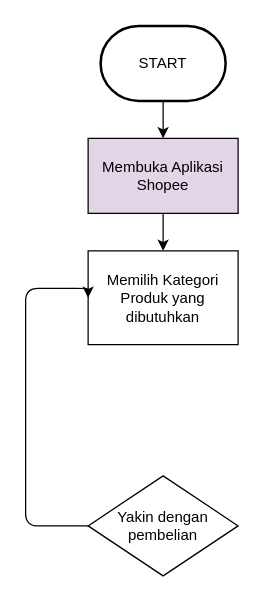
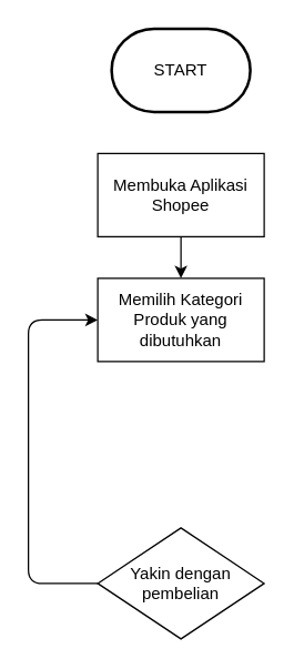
- <mxCell id="2" style="edgeStyle=none;html=1;exitX=0.5;exitY=1;exitDx=0;exitDy=0;exitPerimeter=0;" edge="1" parent="1" source="3" target="5"><mxGeometry relative="1" as="geometry" /></mxCell>
- <mxCell id="5" value="Membuka Aplikasi Shopee" style="rounded=0;whiteSpace=wrap;html=1;fillColor=#e1d5e7;" vertex="1" parent="1"><mxGeometry x="70" y="110" width="120" height="60" as="geometry" /></mxCell>
+ <mxCell id="5" value="Membuka Aplikasi Shopee" style="rounded=0;whiteSpace=wrap;html=1;" vertex="1" parent="1"><mxGeometry x="70" y="110" width="120" height="60" as="geometry" /></mxCell>
- <mxCell id="6" value="Memilih Kategori Produk yang dibutuhkan" style="rounded=0;whiteSpace=wrap;html=1;" vertex="1" parent="1"><mxGeometry x="70" y="200" width="120" height="75" as="geometry" /></mxCell>
+ <mxCell id="6" value="Memilih Kategori Produk yang dibutuhkan" style="rounded=0;whiteSpace=wrap;html=1;" vertex="1" parent="1"><mxGeometry x="70" y="200" width="120" height="60" as="geometry" /></mxCell>
